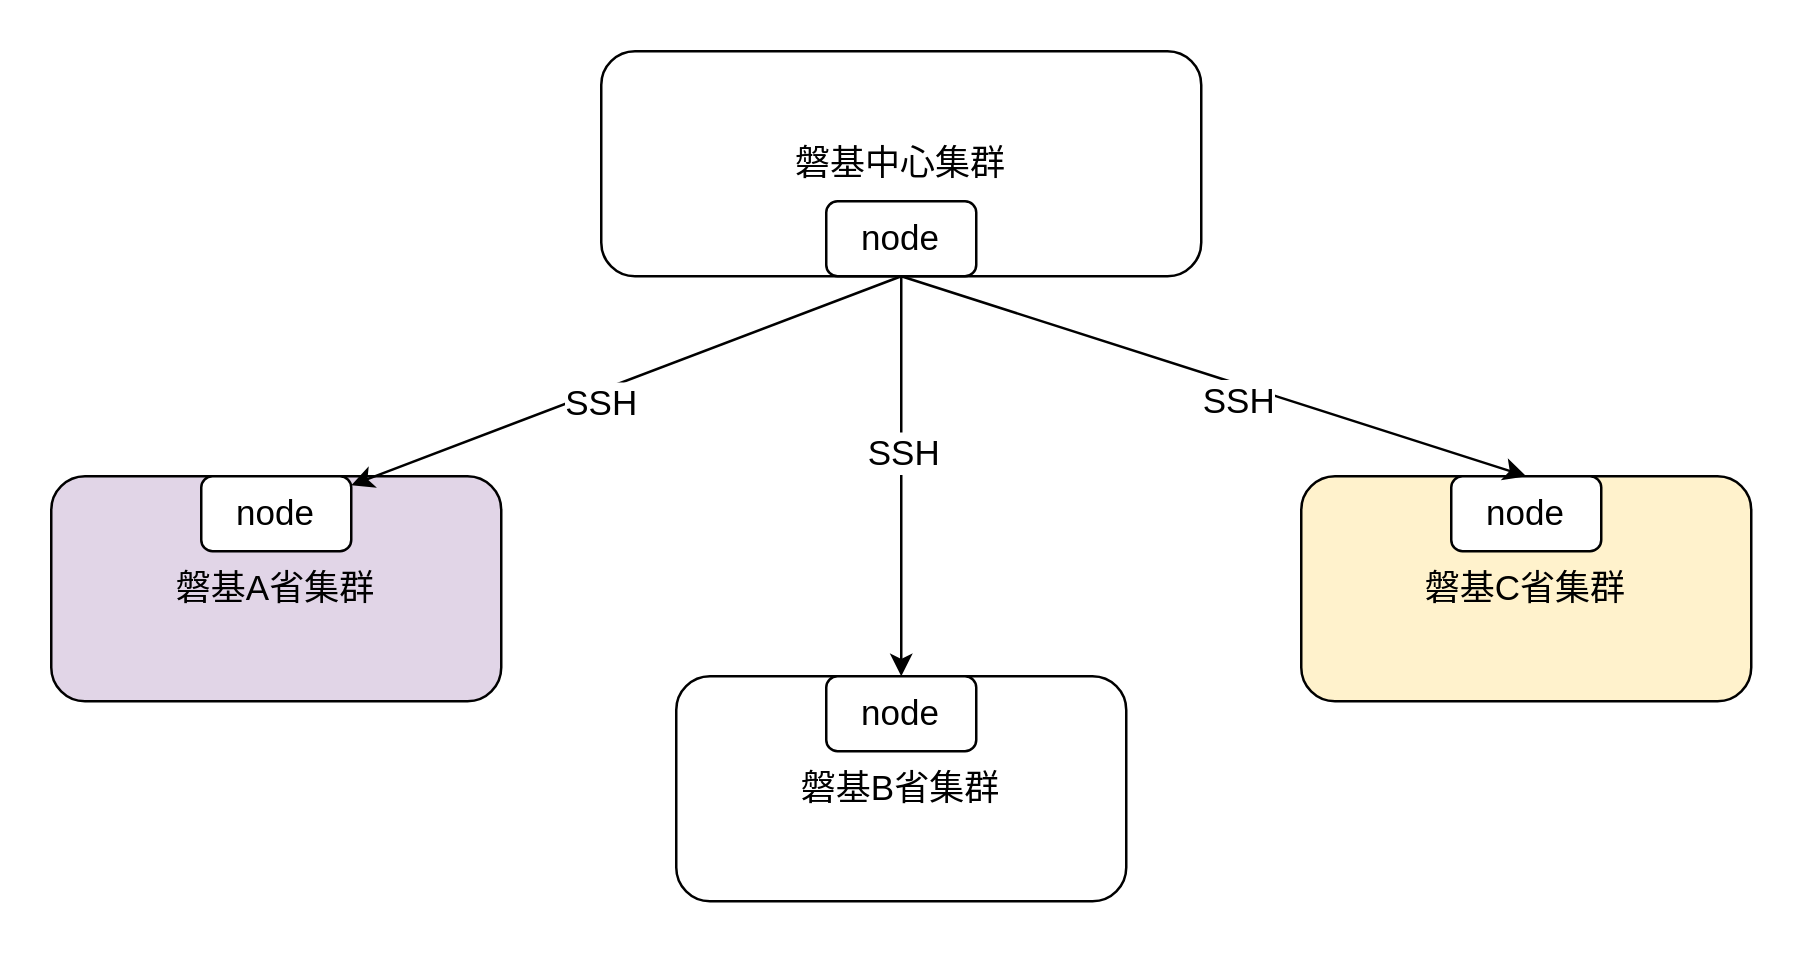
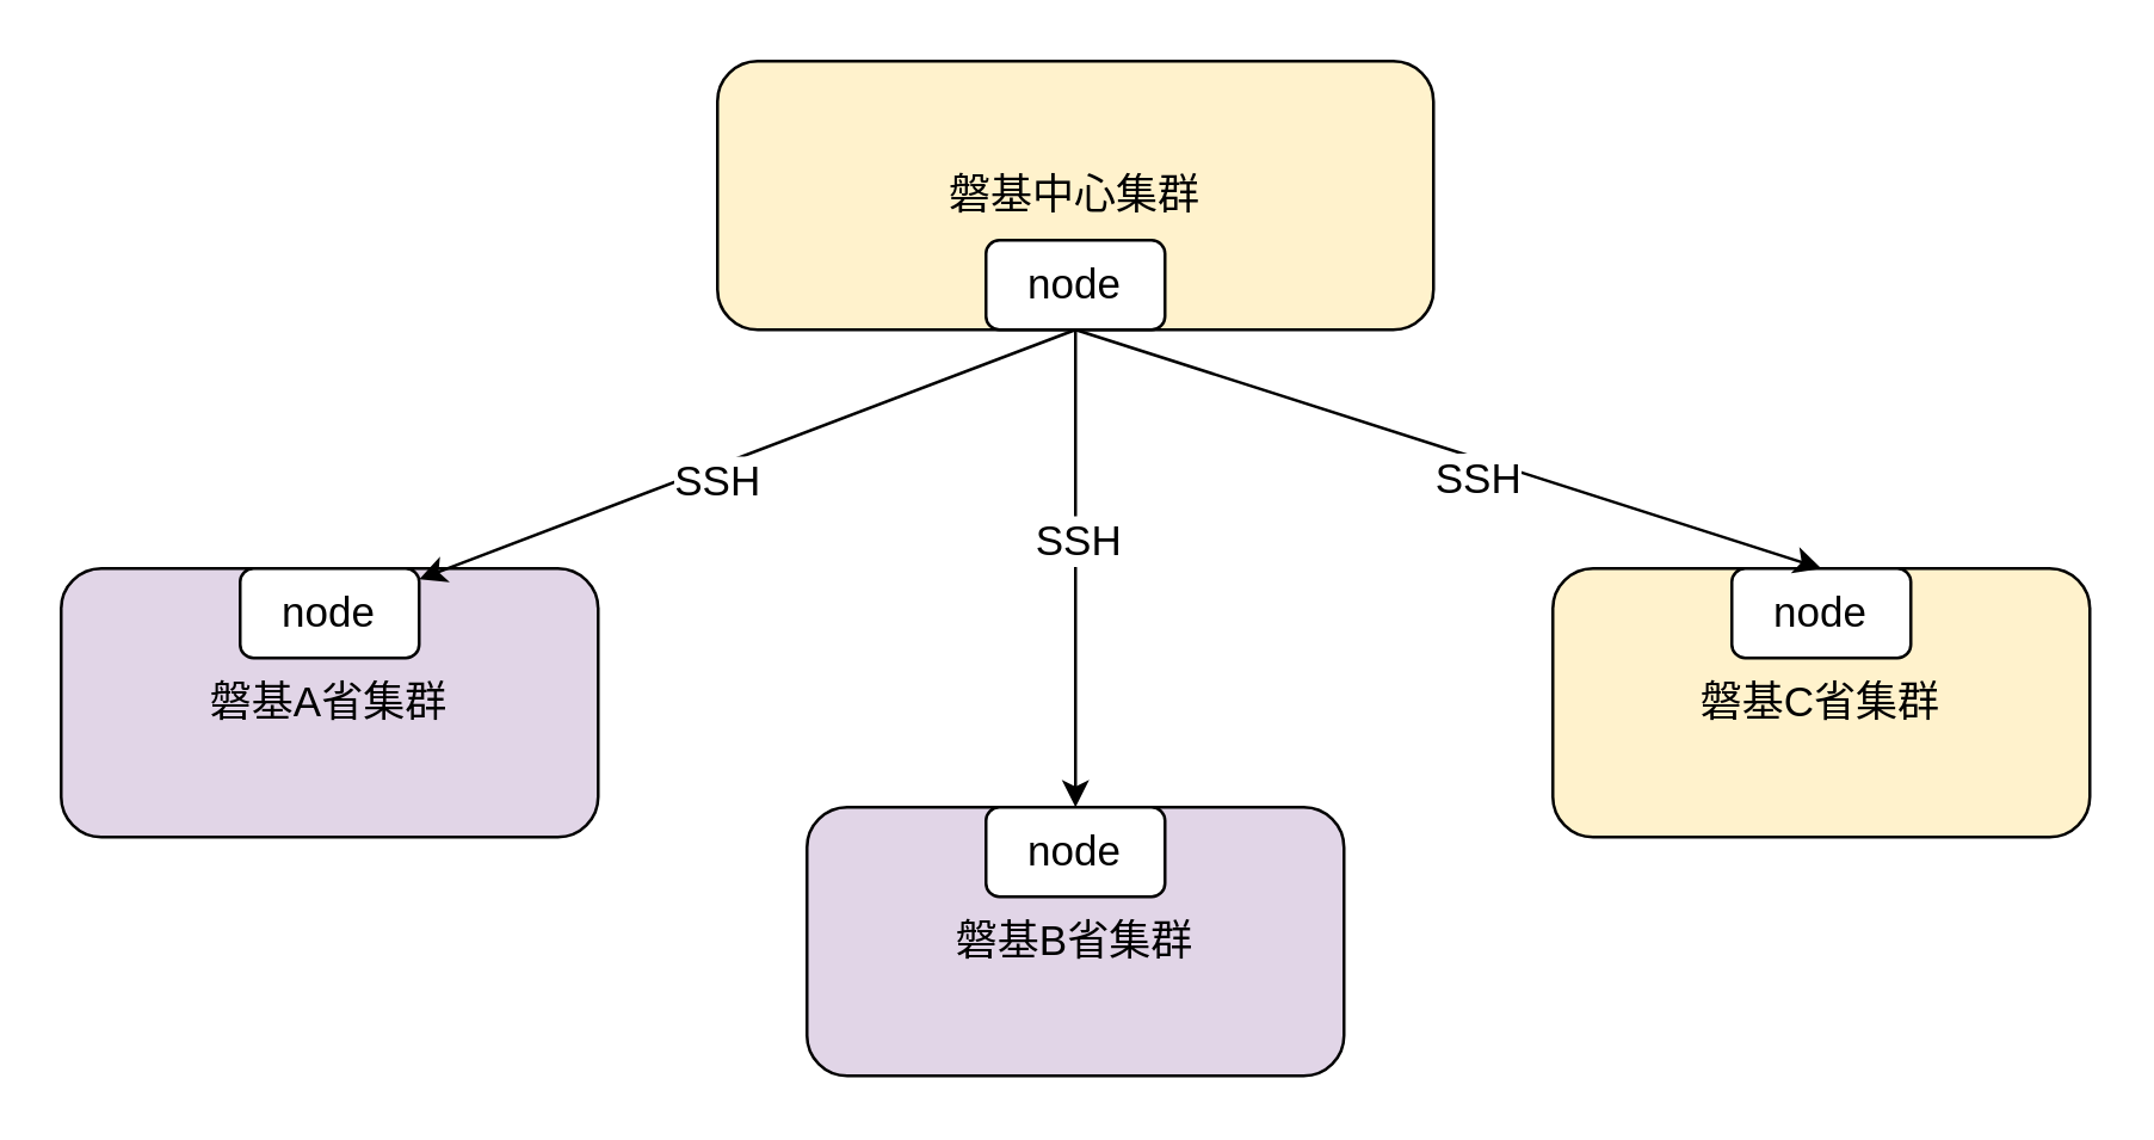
- <mxCell id="2" value="磐基中心集群" style="rounded=1;whiteSpace=wrap;html=1;fontSize=14;" parent="1" vertex="1"><mxGeometry x="240" y="20" width="240" height="90" as="geometry" /></mxCell>
+ <mxCell id="2" value="磐基中心集群" style="rounded=1;whiteSpace=wrap;html=1;fontSize=14;fillColor=#fff2cc;" parent="1" vertex="1"><mxGeometry x="240" y="20" width="240" height="90" as="geometry" /></mxCell>
- <mxCell id="6" value="磐基B省集群" style="rounded=1;whiteSpace=wrap;html=1;fontSize=14;" parent="1" vertex="1"><mxGeometry x="270" y="270" width="180" height="90" as="geometry" /></mxCell>
+ <mxCell id="6" value="磐基B省集群" style="rounded=1;whiteSpace=wrap;html=1;fontSize=14;fillColor=#e1d5e7;" parent="1" vertex="1"><mxGeometry x="270" y="270" width="180" height="90" as="geometry" /></mxCell>
